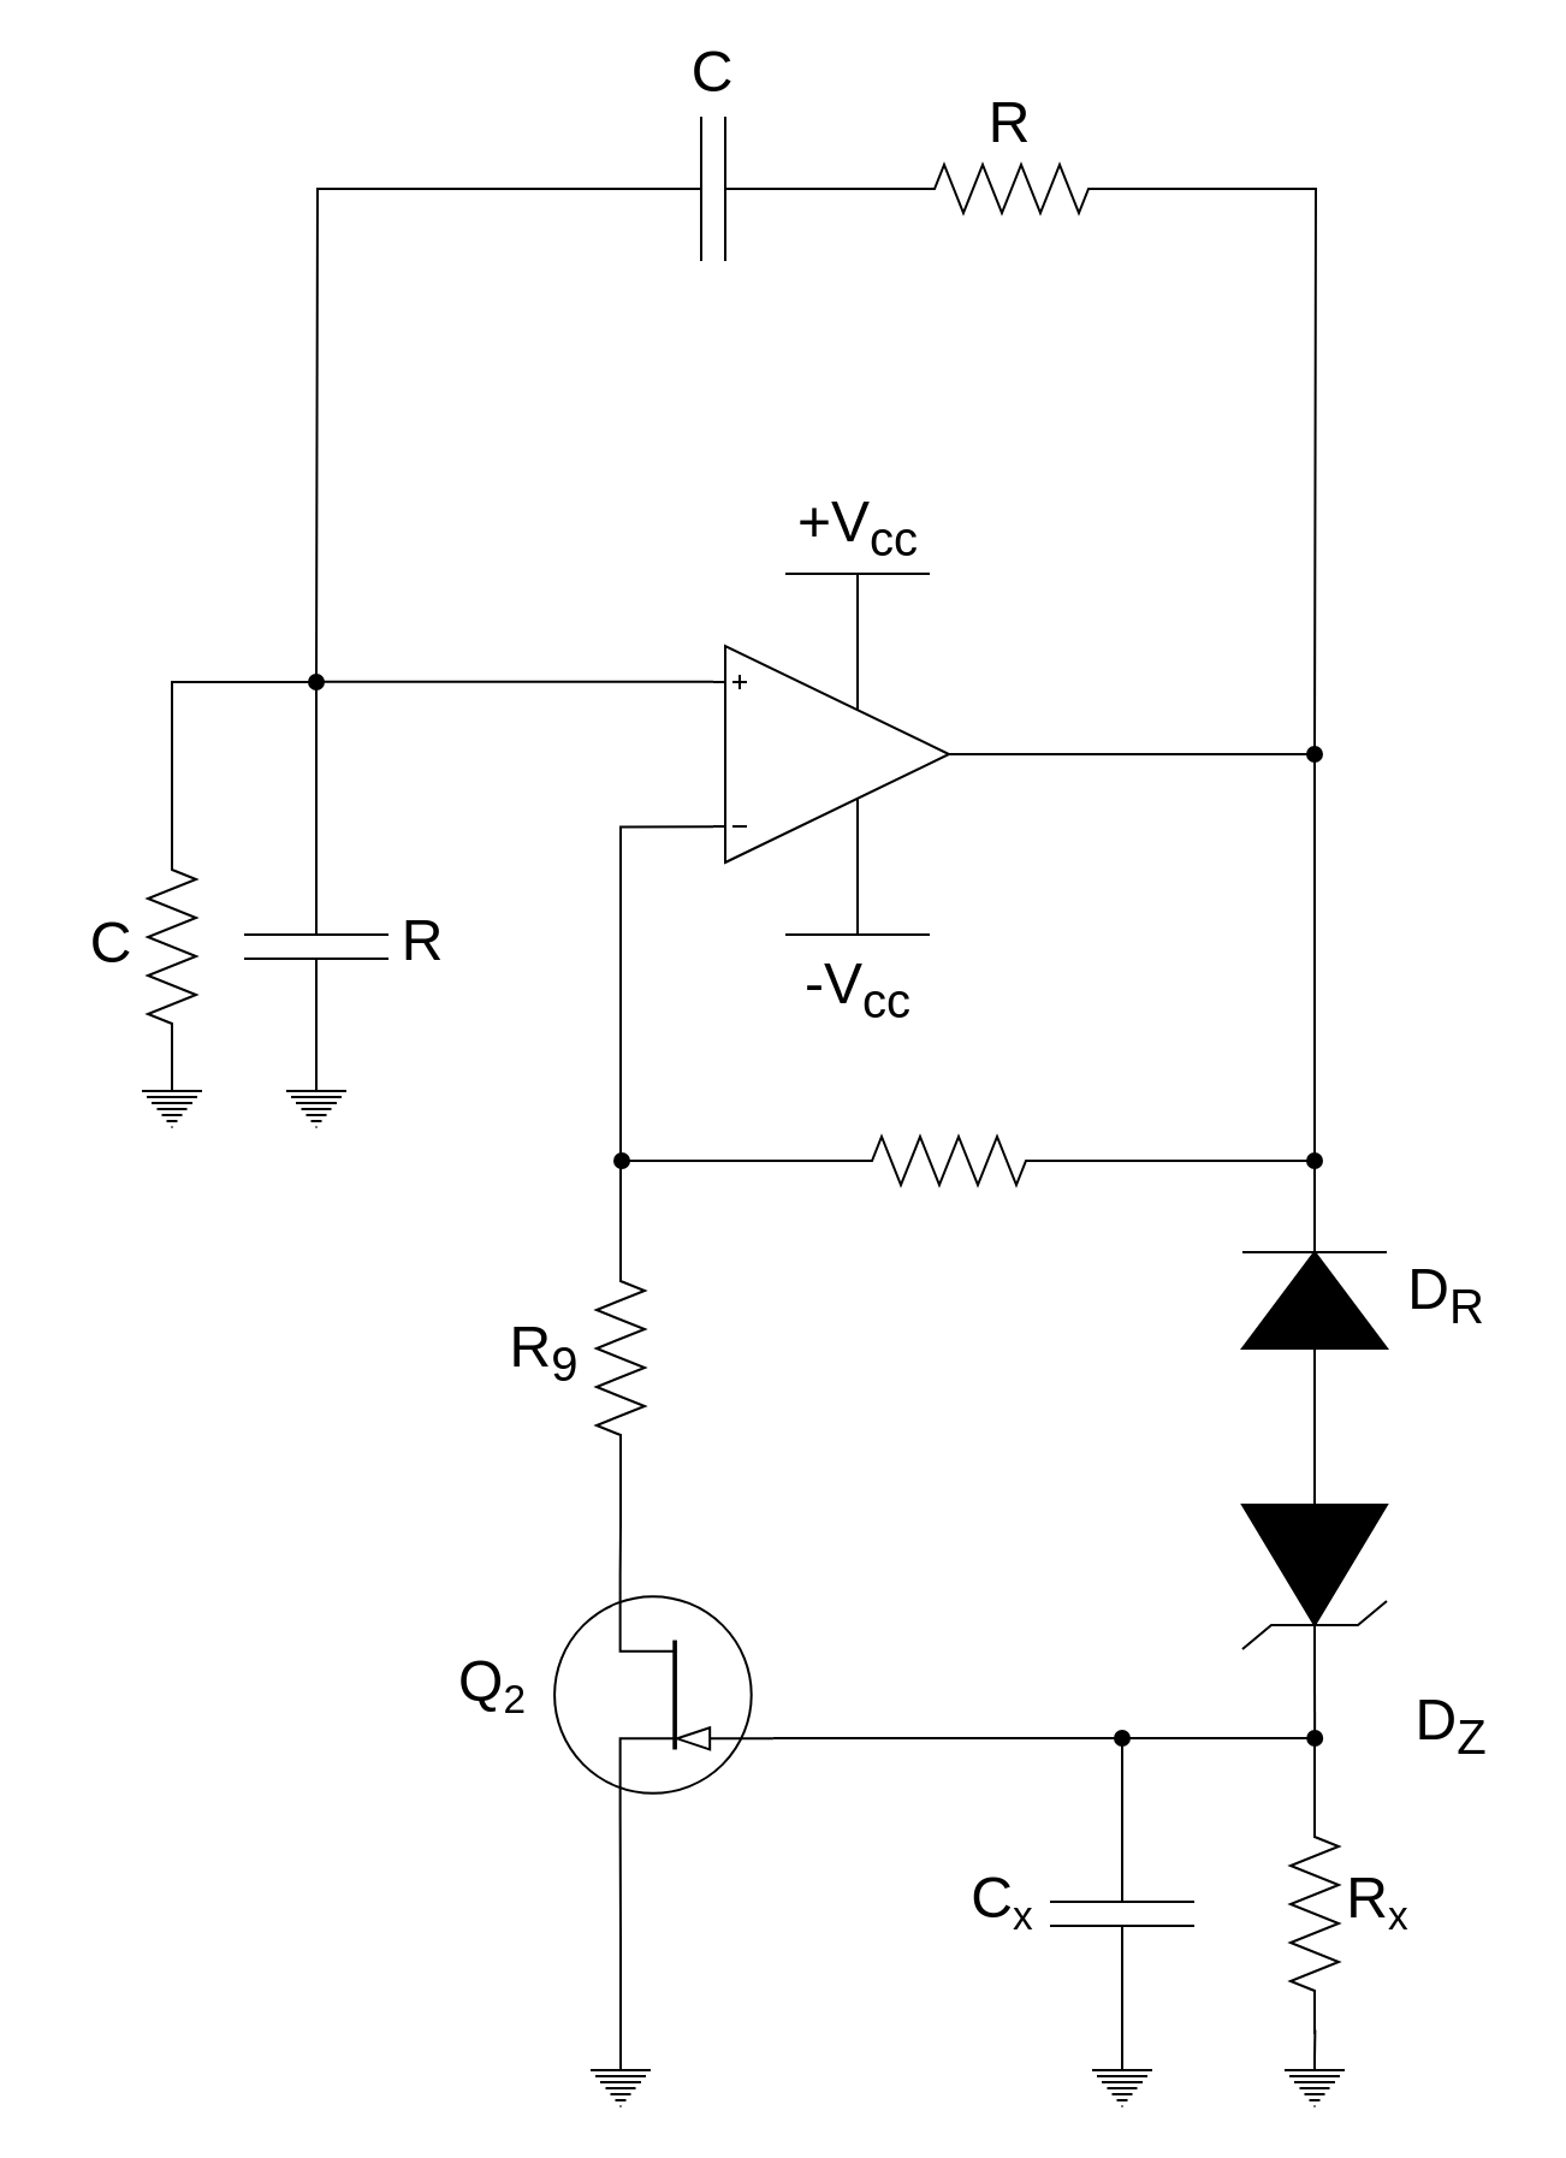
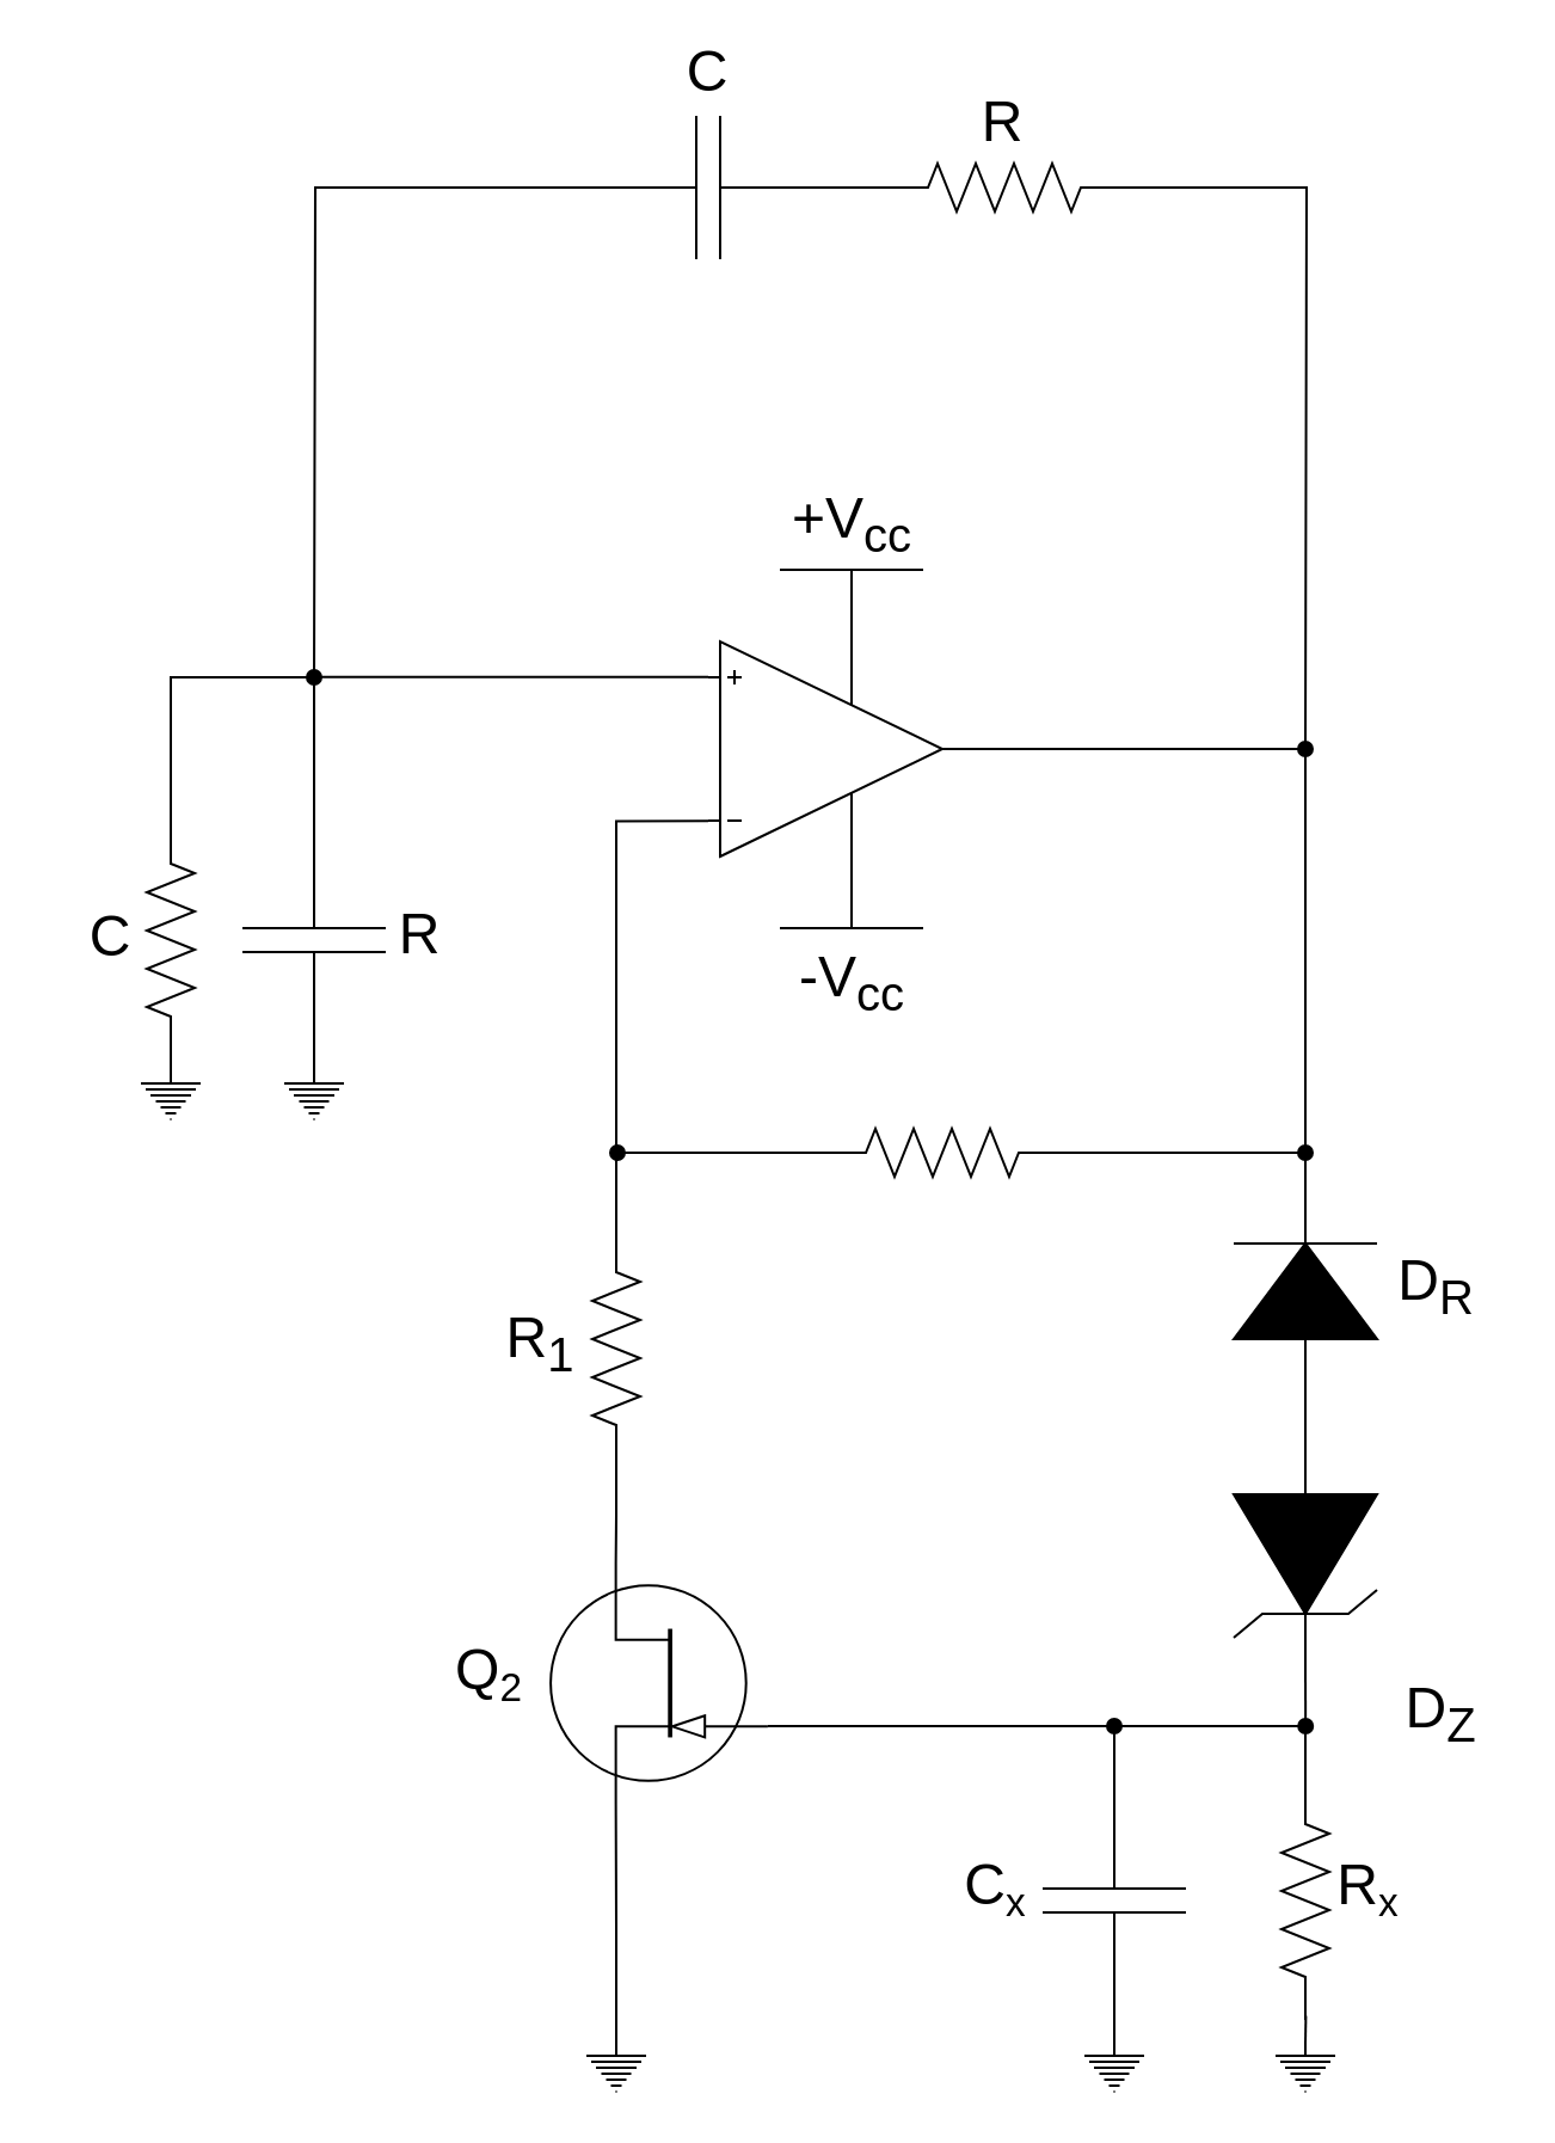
- <mxCell id="44" value="&lt;font style=&quot;font-size: 24px&quot;&gt;R&lt;sub&gt;9&lt;/sub&gt;&lt;/font&gt;" style="text;html=1;strokeColor=none;fillColor=none;align=center;verticalAlign=middle;whiteSpace=wrap;rounded=0;" vertex="1" parent="1"><mxGeometry x="200" y="552" width="52" height="20" as="geometry" /></mxCell>
+ <mxCell id="44" value="&lt;font style=&quot;font-size: 24px&quot;&gt;R&lt;sub&gt;1&lt;/sub&gt;&lt;/font&gt;" style="text;html=1;strokeColor=none;fillColor=none;align=center;verticalAlign=middle;whiteSpace=wrap;rounded=0;" vertex="1" parent="1"><mxGeometry x="200" y="552" width="52" height="20" as="geometry" /></mxCell>
